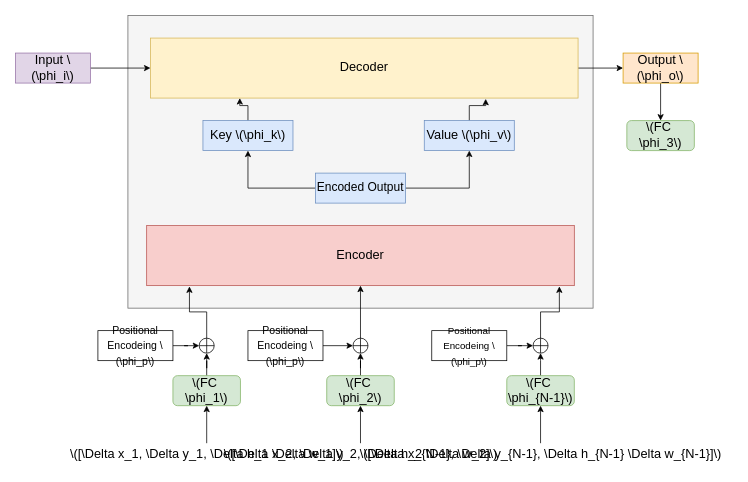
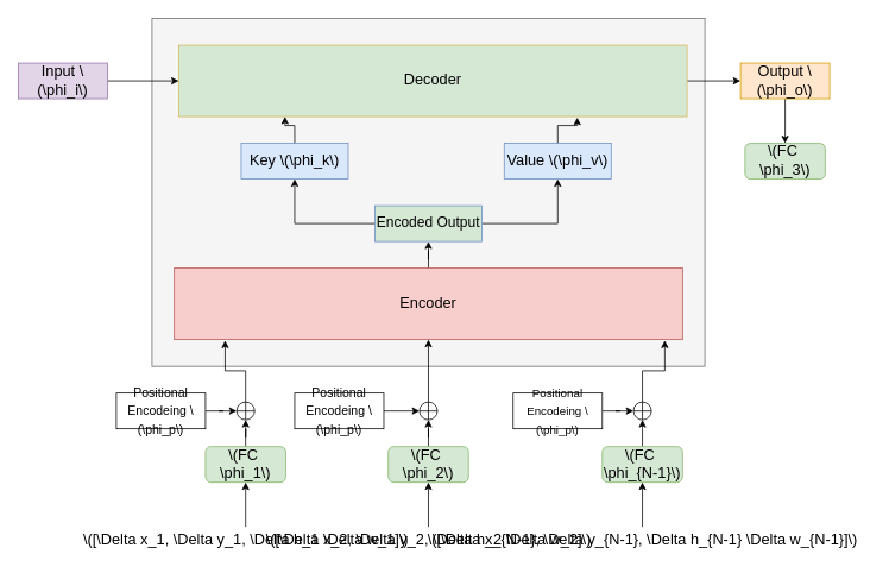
- <mxCell id="4" value="Decoder" style="rounded=0;whiteSpace=wrap;html=1;fillColor=#fff2cc;strokeColor=#d6b656;fontSize=17;" vertex="1" parent="1"><mxGeometry x="200" y="50" width="570" height="80" as="geometry" /></mxCell>
+ <mxCell id="4" value="Decoder" style="rounded=0;whiteSpace=wrap;html=1;fillColor=#d5e8d4;strokeColor=#d6b656;fontSize=17;" vertex="1" parent="1"><mxGeometry x="200" y="50" width="570" height="80" as="geometry" /></mxCell>
- <mxCell id="26" value="&lt;font style=&quot;font-size: 16px;&quot;&gt;Encoded Output&lt;/font&gt;" style="rounded=0;whiteSpace=wrap;html=1;fillColor=#dae8fc;strokeColor=#6c8ebf;fontSize=17;" vertex="1" parent="1"><mxGeometry x="420" y="230" width="120" height="40" as="geometry" /></mxCell>
+ <mxCell id="26" value="&lt;font style=&quot;font-size: 16px;&quot;&gt;Encoded Output&lt;/font&gt;" style="rounded=0;whiteSpace=wrap;html=1;fillColor=#d5e8d4;strokeColor=#6c8ebf;fontSize=17;" vertex="1" parent="1"><mxGeometry x="420" y="230" width="120" height="40" as="geometry" /></mxCell>
+ <mxCell id="5" style="edgeStyle=orthogonalEdgeStyle;rounded=0;orthogonalLoop=1;jettySize=auto;html=1;fontSize=17;" edge="1" parent="1" source="6" target="26"><mxGeometry relative="1" as="geometry" /></mxCell>
